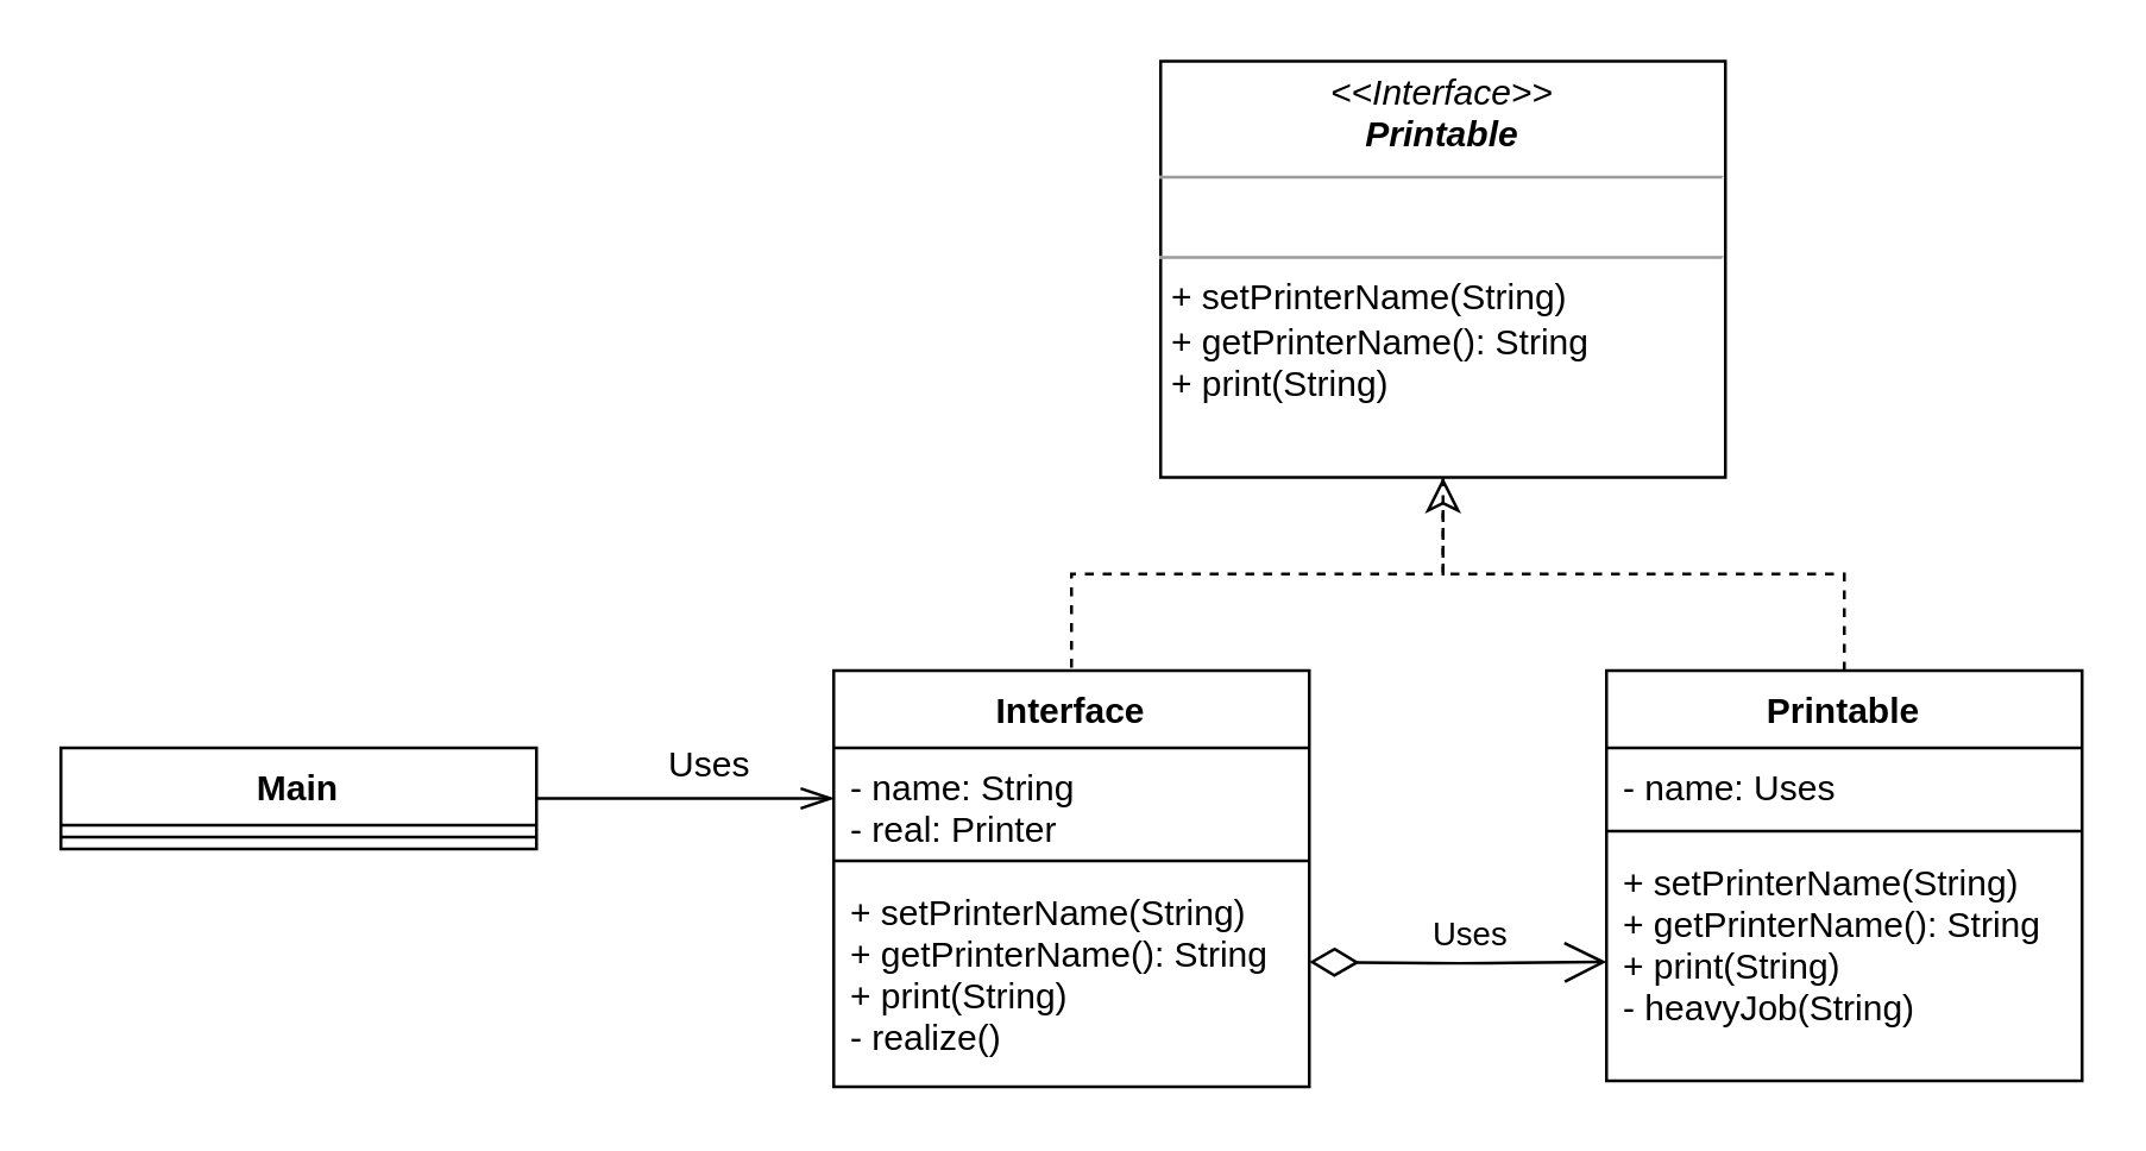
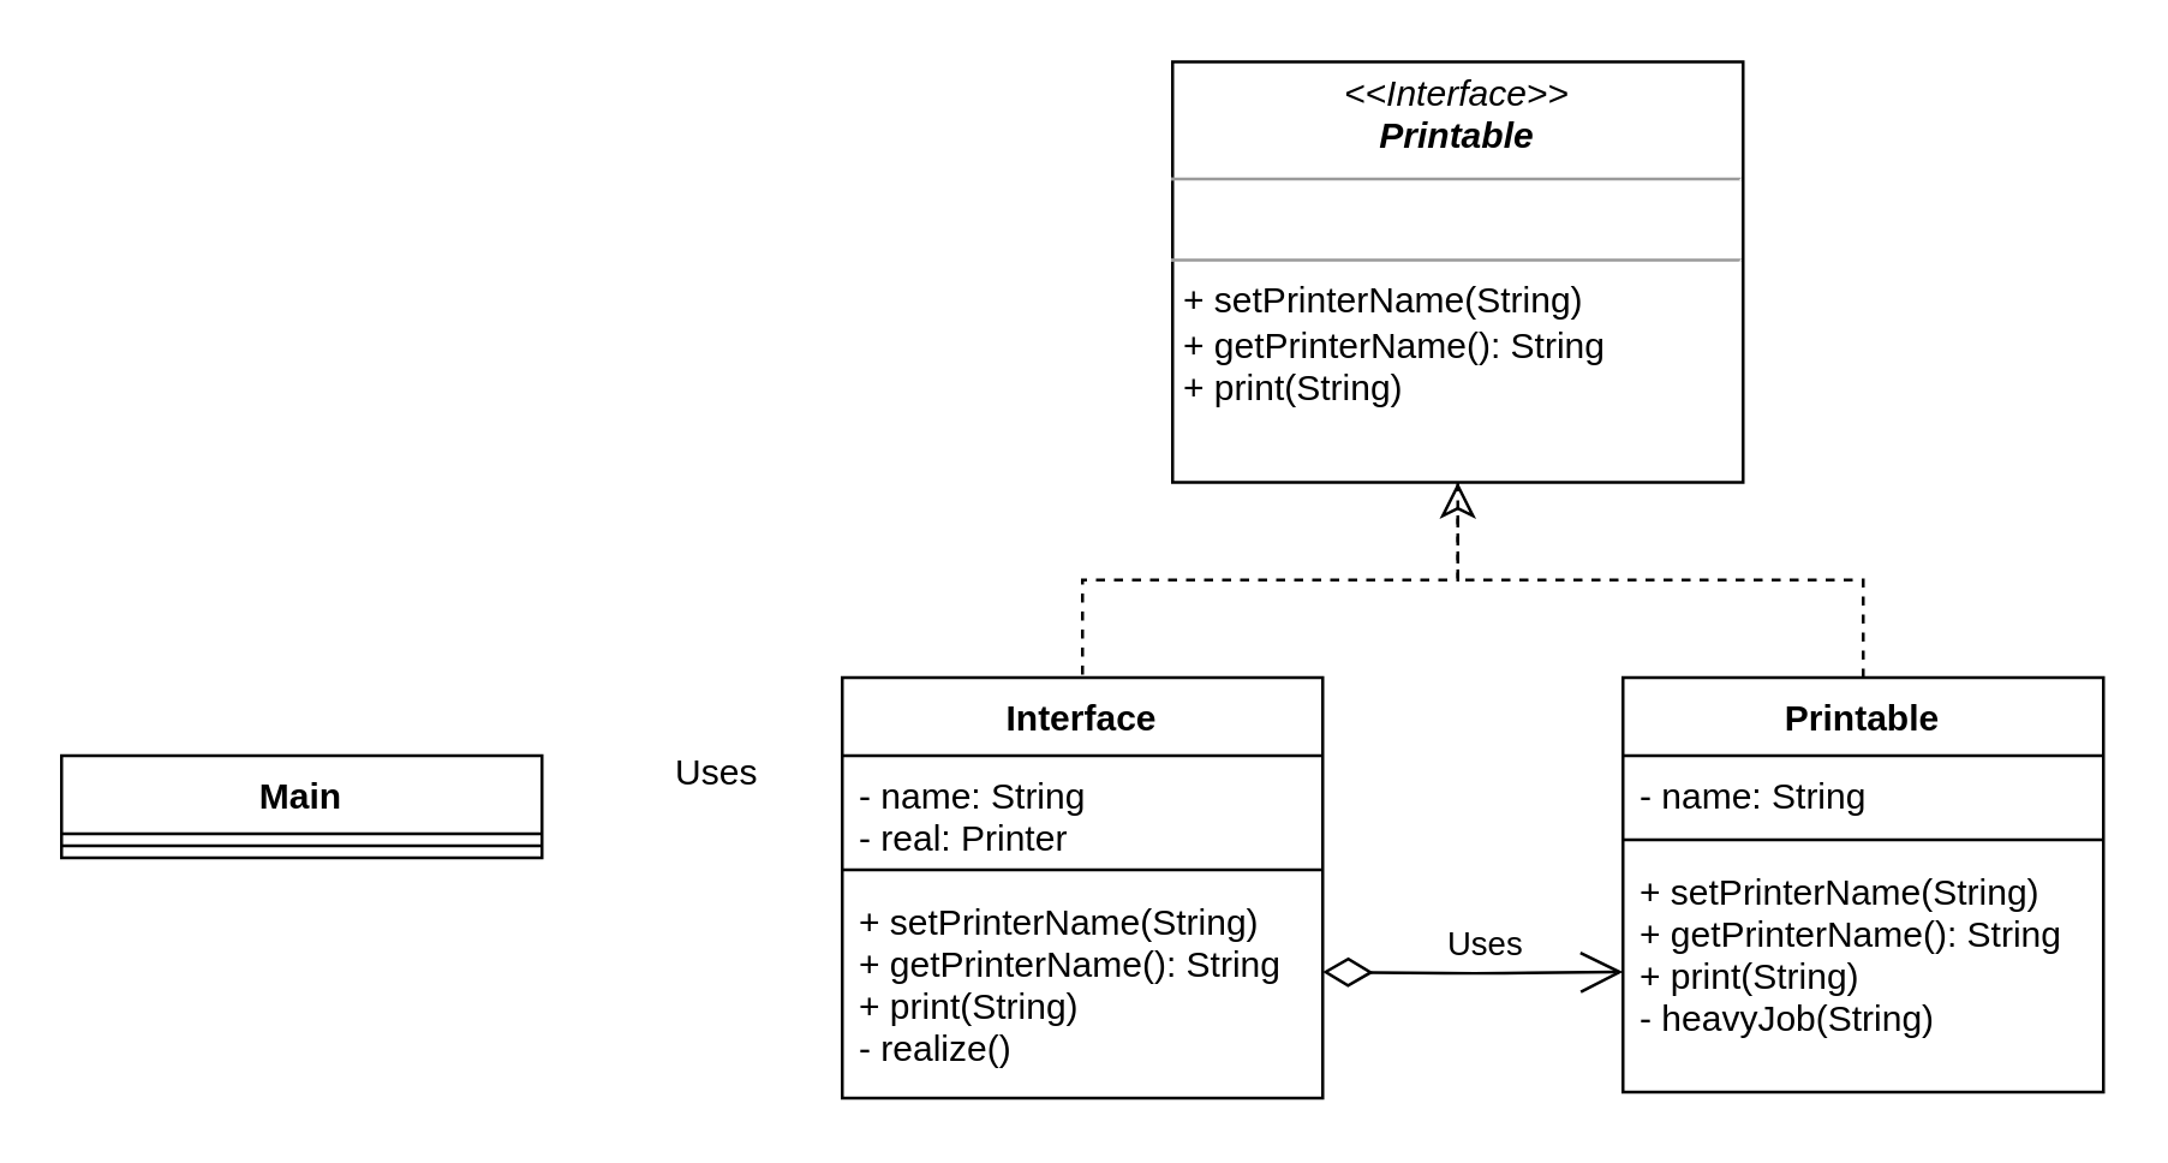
- <mxCell id="13" value="- name: Uses" style="text;strokeColor=none;fillColor=none;align=left;verticalAlign=top;spacingLeft=4;spacingRight=4;overflow=hidden;rotatable=0;points=[[0,0.5],[1,0.5]];portConstraint=eastwest;" vertex="1" parent="12"><mxGeometry y="26" width="160" height="24" as="geometry" /></mxCell>
+ <mxCell id="13" value="- name: String" style="text;strokeColor=none;fillColor=none;align=left;verticalAlign=top;spacingLeft=4;spacingRight=4;overflow=hidden;rotatable=0;points=[[0,0.5],[1,0.5]];portConstraint=eastwest;" vertex="1" parent="12"><mxGeometry y="26" width="160" height="24" as="geometry" /></mxCell>
- <mxCell id="2" style="edgeStyle=orthogonalEdgeStyle;rounded=0;orthogonalLoop=1;jettySize=auto;html=1;entryX=0;entryY=0.5;entryDx=0;entryDy=0;endArrow=openThin;endFill=0;endSize=9;" edge="1" parent="1" source="3" target="8"><mxGeometry relative="1" as="geometry" /></mxCell>
